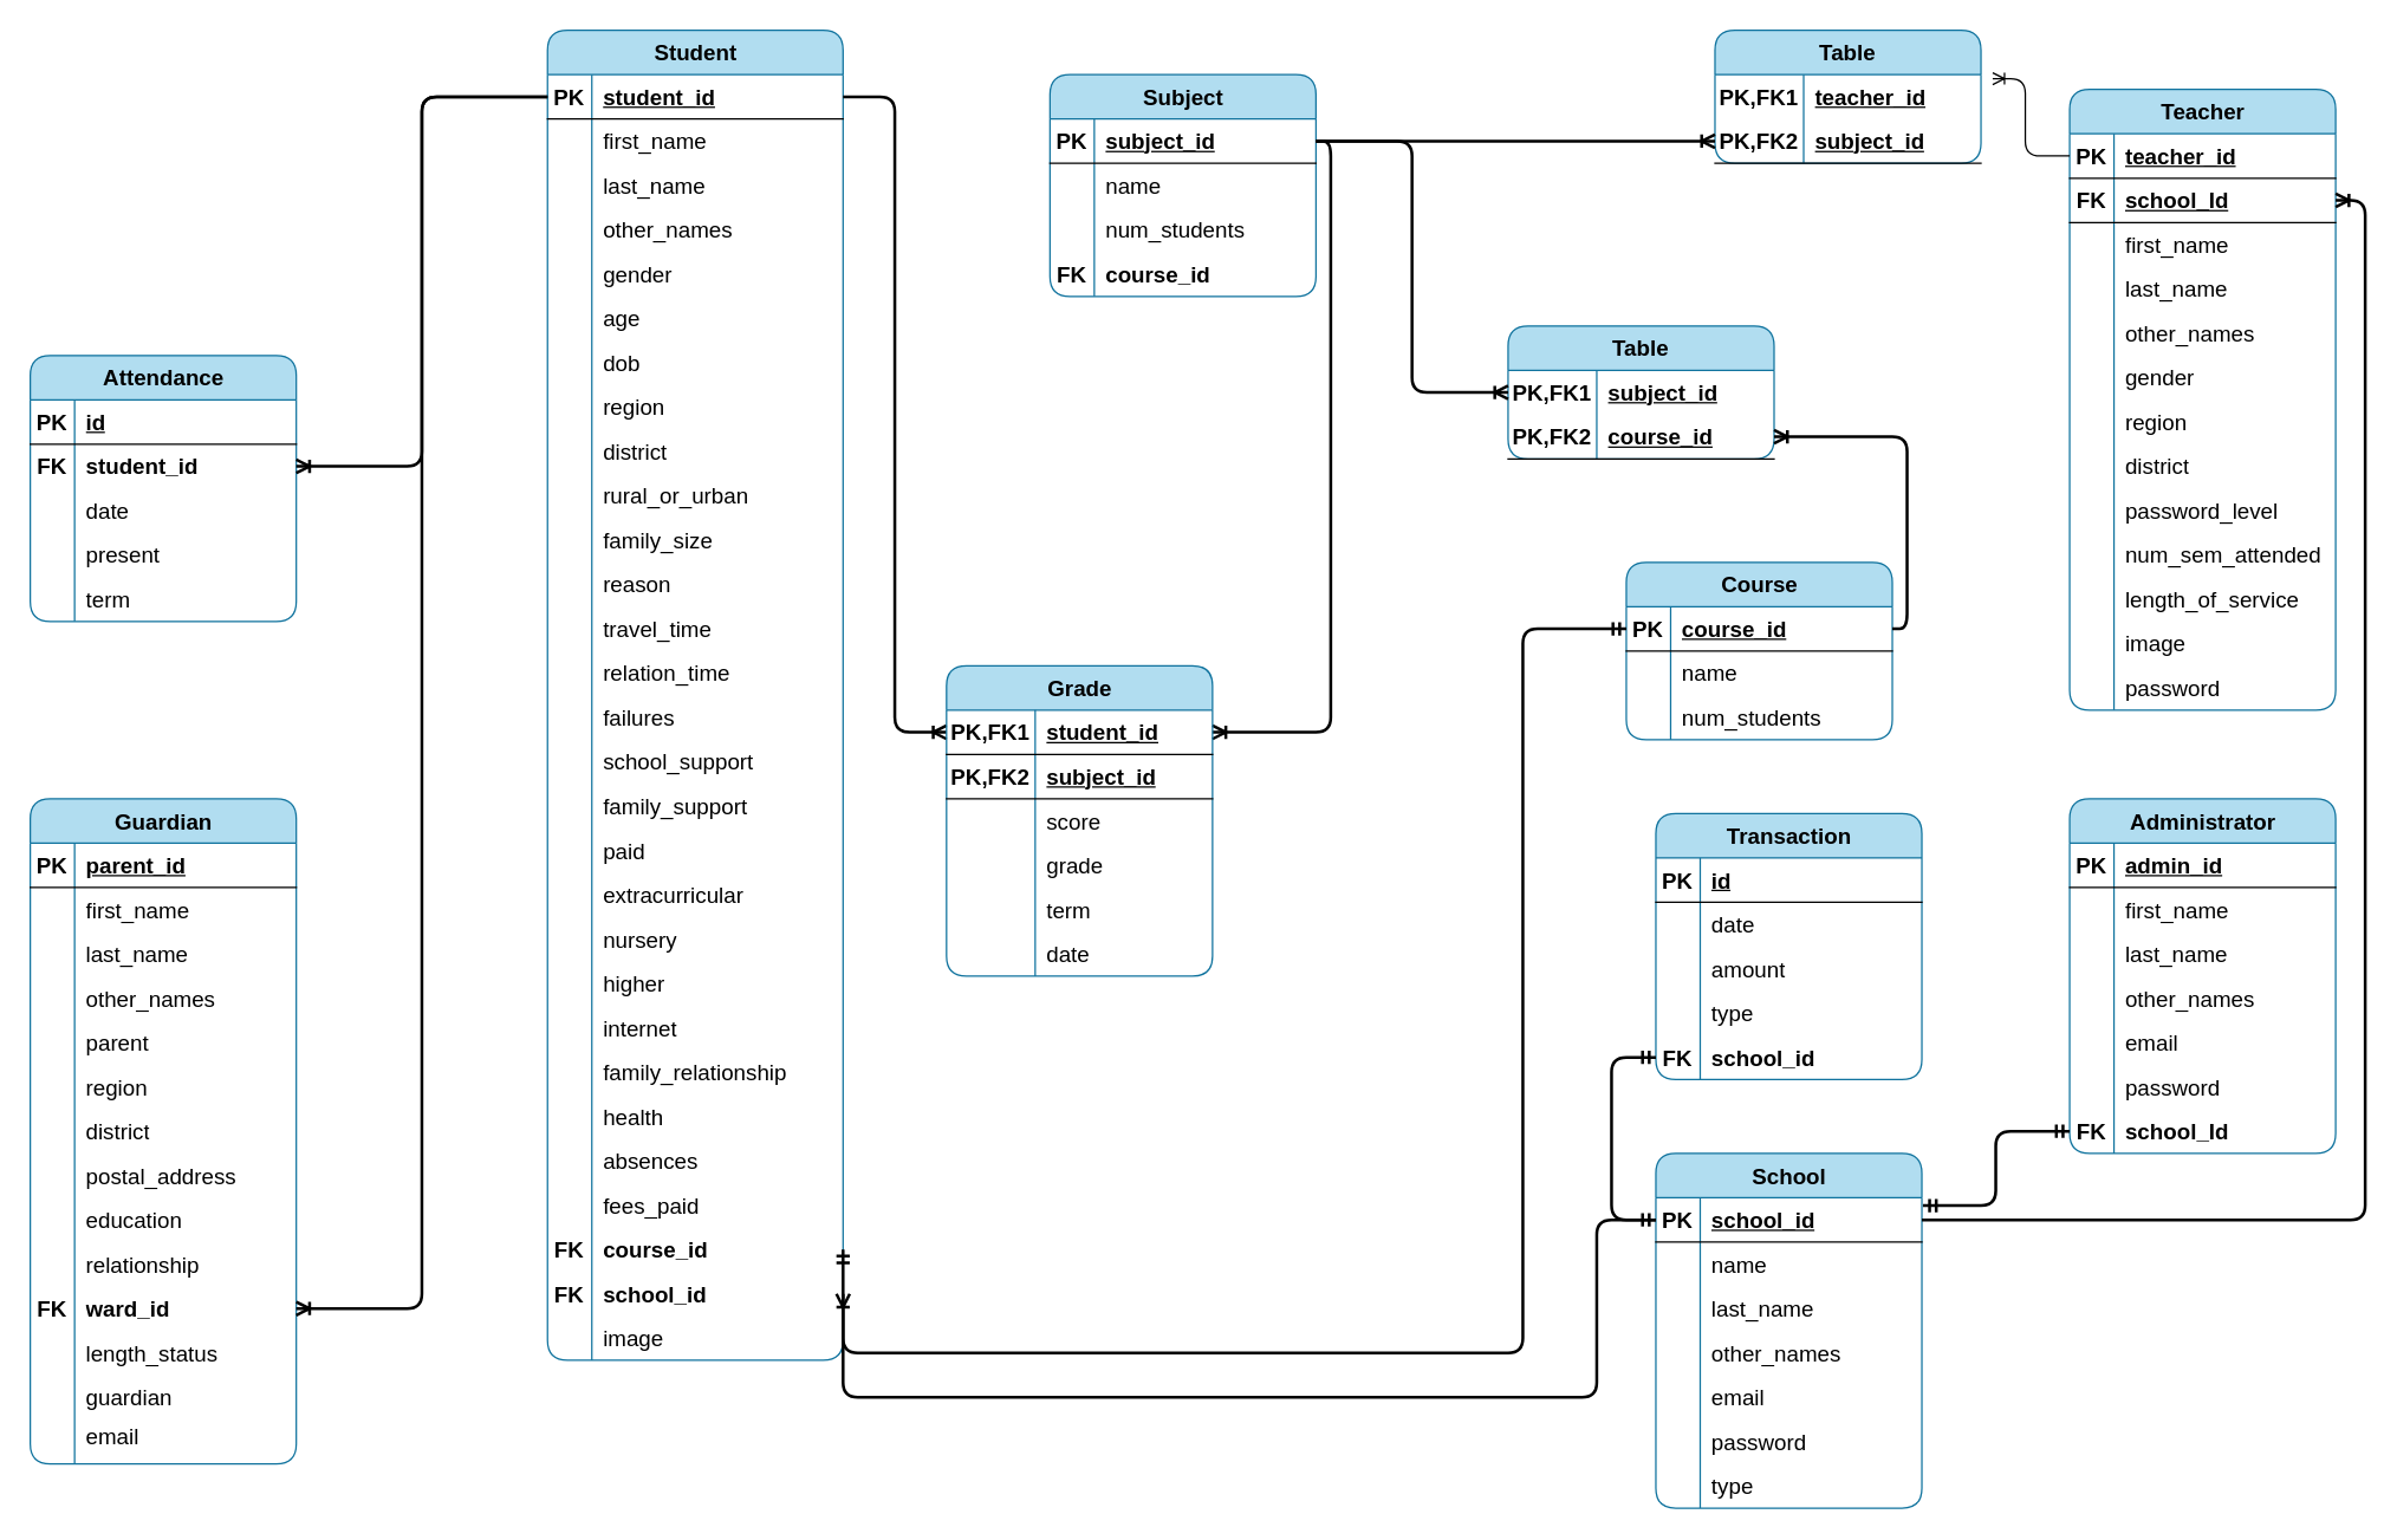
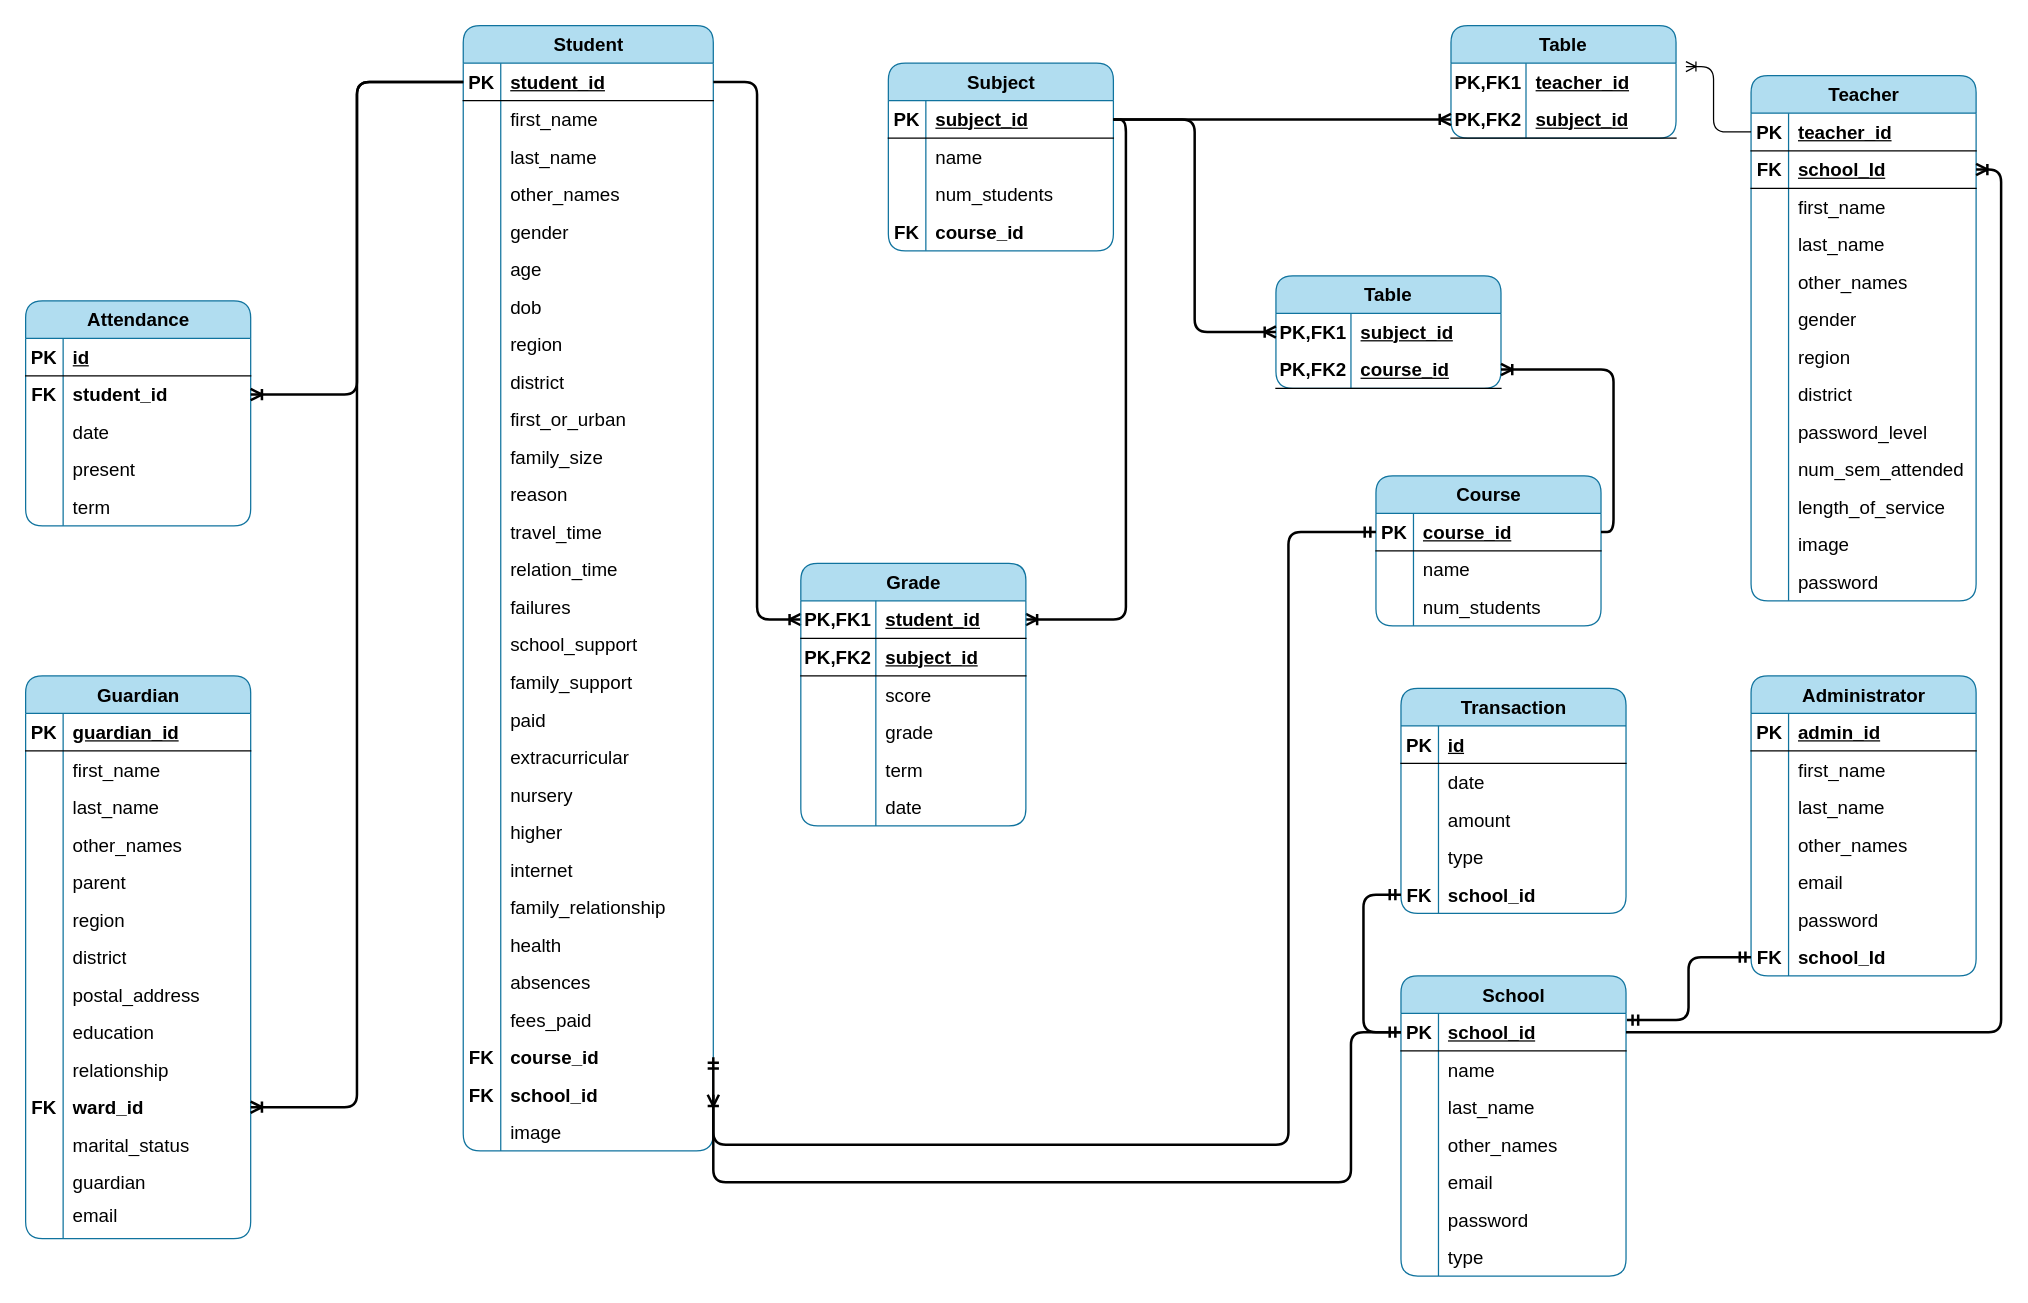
- <mxCell id="32" value="rural_or_urban" style="shape=partialRectangle;connectable=0;fillColor=none;top=0;left=0;bottom=0;right=0;align=left;spacingLeft=6;overflow=hidden;whiteSpace=wrap;html=1;fontSize=15;rounded=1;" parent="30" vertex="1"><mxGeometry x="30" width="170" height="30" as="geometry"><mxRectangle width="170" height="30" as="alternateBounds" /></mxGeometry></mxCell>
+ <mxCell id="32" value="first_or_urban" style="shape=partialRectangle;connectable=0;fillColor=none;top=0;left=0;bottom=0;right=0;align=left;spacingLeft=6;overflow=hidden;whiteSpace=wrap;html=1;fontSize=15;rounded=1;" parent="30" vertex="1"><mxGeometry x="30" width="170" height="30" as="geometry"><mxRectangle width="170" height="30" as="alternateBounds" /></mxGeometry></mxCell>
- <mxCell id="93" value="parent_id" style="shape=partialRectangle;connectable=0;fillColor=none;top=0;left=0;bottom=0;right=0;align=left;spacingLeft=6;fontStyle=5;overflow=hidden;whiteSpace=wrap;html=1;fontSize=15;rounded=1;" parent="91" vertex="1"><mxGeometry x="30" width="150" height="30" as="geometry"><mxRectangle width="150" height="30" as="alternateBounds" /></mxGeometry></mxCell>
+ <mxCell id="93" value="guardian_id" style="shape=partialRectangle;connectable=0;fillColor=none;top=0;left=0;bottom=0;right=0;align=left;spacingLeft=6;fontStyle=5;overflow=hidden;whiteSpace=wrap;html=1;fontSize=15;rounded=1;" parent="91" vertex="1"><mxGeometry x="30" width="150" height="30" as="geometry"><mxRectangle width="150" height="30" as="alternateBounds" /></mxGeometry></mxCell>
- <mxCell id="126" value="length_status" style="shape=partialRectangle;connectable=0;fillColor=none;top=0;left=0;bottom=0;right=0;align=left;spacingLeft=6;overflow=hidden;whiteSpace=wrap;html=1;fontSize=15;rounded=1;" parent="124" vertex="1"><mxGeometry x="30" width="150" height="30" as="geometry"><mxRectangle width="150" height="30" as="alternateBounds" /></mxGeometry></mxCell>
+ <mxCell id="126" value="marital_status" style="shape=partialRectangle;connectable=0;fillColor=none;top=0;left=0;bottom=0;right=0;align=left;spacingLeft=6;overflow=hidden;whiteSpace=wrap;html=1;fontSize=15;rounded=1;" parent="124" vertex="1"><mxGeometry x="30" width="150" height="30" as="geometry"><mxRectangle width="150" height="30" as="alternateBounds" /></mxGeometry></mxCell>
